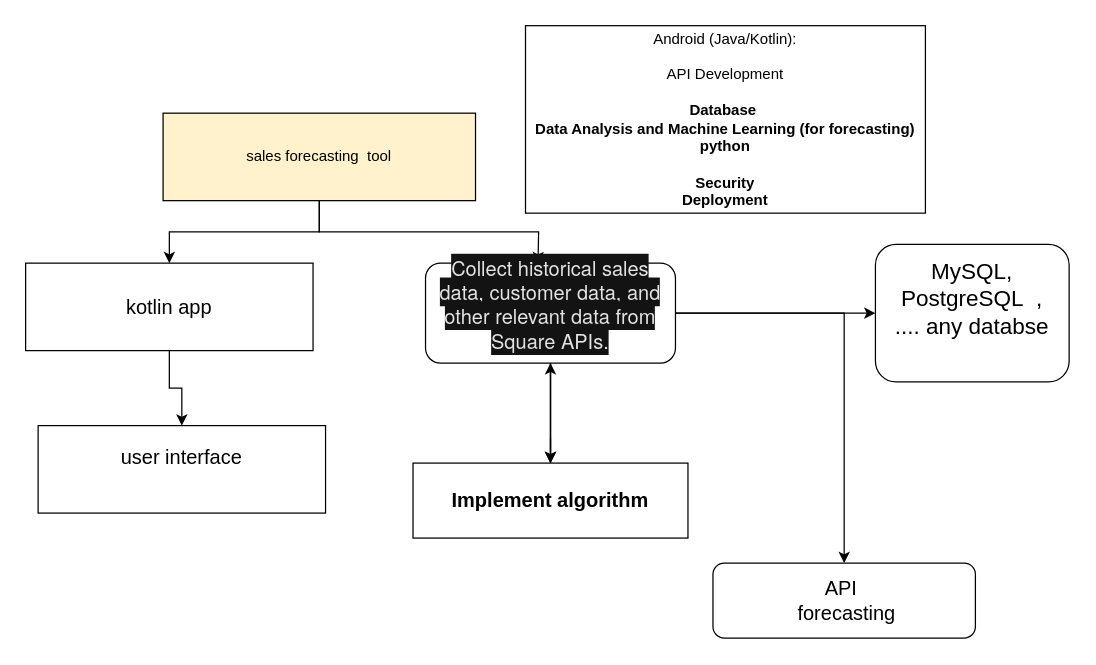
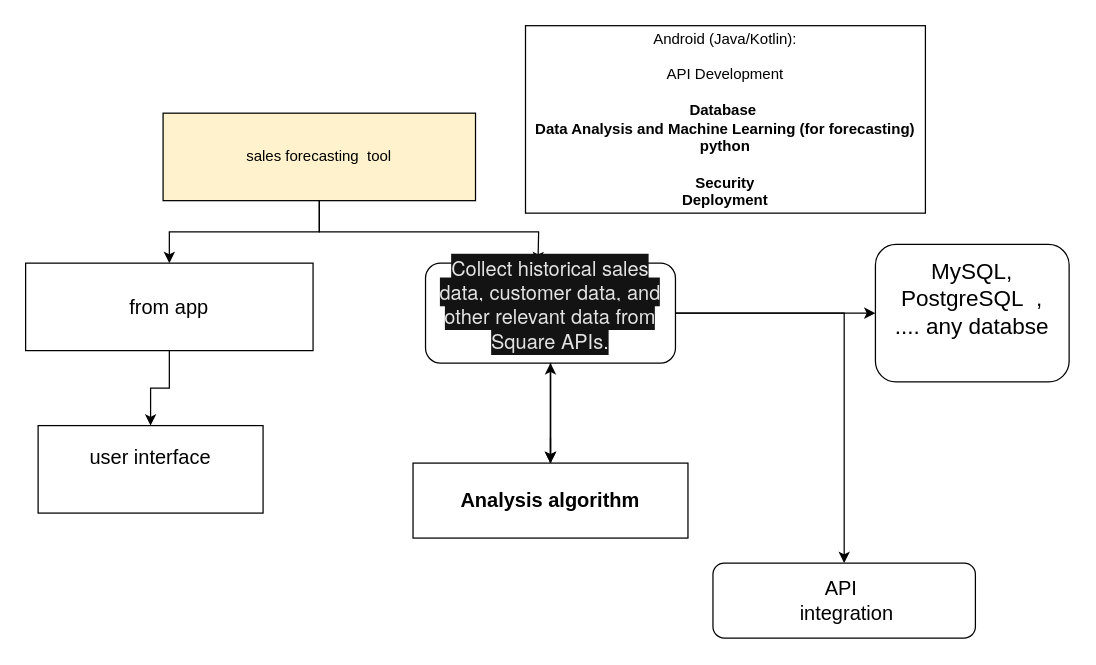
- <mxCell id="15" value="&lt;font size=&quot;3&quot;&gt;kotlin app&lt;/font&gt;" style="rounded=0;whiteSpace=wrap;html=1;" vertex="1" parent="1"><mxGeometry x="20" y="210" width="230" height="70" as="geometry" /></mxCell>
+ <mxCell id="15" value="&lt;font size=&quot;3&quot;&gt;from app&lt;/font&gt;" style="rounded=0;whiteSpace=wrap;html=1;" vertex="1" parent="1"><mxGeometry x="20" y="210" width="230" height="70" as="geometry" /></mxCell>
- <mxCell id="17" value="&lt;font size=&quot;3&quot;&gt;user interface&lt;br&gt;&lt;br&gt;&lt;/font&gt;" style="rounded=0;whiteSpace=wrap;html=1;" vertex="1" parent="1"><mxGeometry x="30" y="340" width="230" height="70" as="geometry" /></mxCell>
+ <mxCell id="17" value="&lt;font size=&quot;3&quot;&gt;user interface&lt;br&gt;&lt;br&gt;&lt;/font&gt;" style="rounded=0;whiteSpace=wrap;html=1;" vertex="1" parent="1"><mxGeometry x="30" y="340" width="180" height="70" as="geometry" /></mxCell>
- <mxCell id="13" value="&lt;font size=&quot;3&quot;&gt;&lt;b&gt;Implement algorithm&lt;/b&gt;&lt;/font&gt;" style="rounded=0;whiteSpace=wrap;html=1;" vertex="1" parent="1"><mxGeometry x="330" y="370" width="220" height="60" as="geometry" /></mxCell>
+ <mxCell id="13" value="&lt;font size=&quot;3&quot;&gt;&lt;b&gt;Analysis algorithm&lt;/b&gt;&lt;/font&gt;" style="rounded=0;whiteSpace=wrap;html=1;" vertex="1" parent="1"><mxGeometry x="330" y="370" width="220" height="60" as="geometry" /></mxCell>
- <mxCell id="18" value="&lt;font size=&quot;3&quot;&gt;API&amp;nbsp;&lt;br&gt;&amp;nbsp;forecasting&lt;/font&gt;" style="whiteSpace=wrap;html=1;rounded=1;" vertex="1" parent="1"><mxGeometry x="570" y="450" width="210" height="60" as="geometry" /></mxCell>
+ <mxCell id="18" value="&lt;font size=&quot;3&quot;&gt;API&amp;nbsp;&lt;br&gt;&amp;nbsp;integration&lt;/font&gt;" style="whiteSpace=wrap;html=1;rounded=1;" vertex="1" parent="1"><mxGeometry x="570" y="450" width="210" height="60" as="geometry" /></mxCell>
